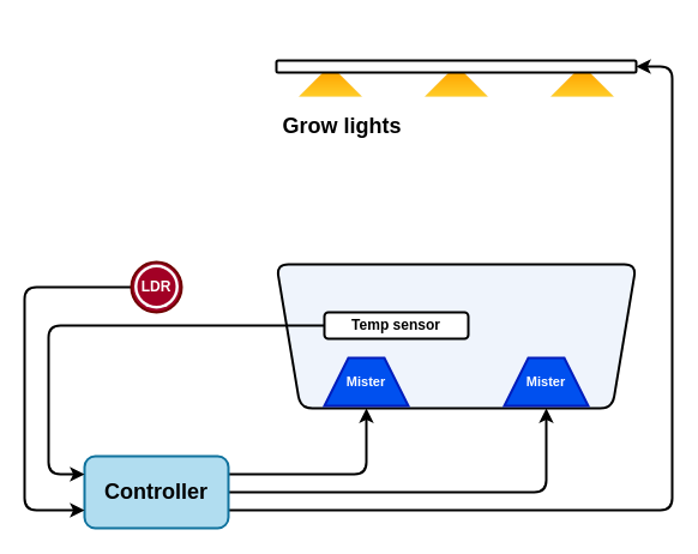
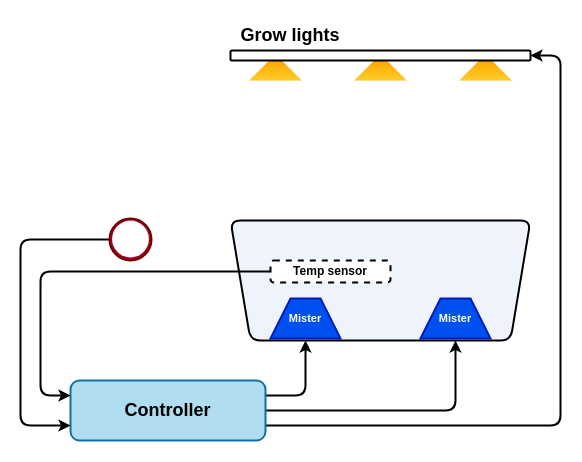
- <mxCell id="12" value="&lt;h2&gt;Grow lights&lt;/h2&gt;" style="text;html=1;strokeColor=none;fillColor=none;align=center;verticalAlign=middle;whiteSpace=wrap;rounded=0;strokeWidth=2;" vertex="1" parent="1"><mxGeometry x="225" y="90" width="120" height="30" as="geometry" /></mxCell>
+ <mxCell id="12" value="&lt;h2&gt;Grow lights&lt;/h2&gt;" style="text;html=1;strokeColor=none;fillColor=none;align=center;verticalAlign=middle;whiteSpace=wrap;rounded=0;strokeWidth=2;" vertex="1" parent="1"><mxGeometry x="230" y="20" width="120" height="30" as="geometry" /></mxCell>
- <mxCell id="22" value="&lt;h4&gt;LDR&lt;/h4&gt;" style="ellipse;whiteSpace=wrap;html=1;aspect=fixed;fillColor=#a20025;fontColor=#ffffff;strokeColor=none;strokeWidth=2;" vertex="1" parent="1"><mxGeometry x="114" y="222.5" width="32" height="32" as="geometry" /></mxCell>
- <mxCell id="18" value="&lt;h4&gt;Temp sensor&lt;/h4&gt;" style="rounded=1;whiteSpace=wrap;html=1;strokeWidth=2;" vertex="1" parent="1"><mxGeometry x="270" y="260" width="120" height="22" as="geometry" /></mxCell>
+ <mxCell id="18" value="&lt;h4&gt;Temp sensor&lt;/h4&gt;" style="rounded=1;whiteSpace=wrap;html=1;strokeWidth=2;dashed=1;" vertex="1" parent="1"><mxGeometry x="270" y="260" width="120" height="22" as="geometry" /></mxCell>
- <mxCell id="16" value="&lt;h2&gt;Controller&lt;/h2&gt;" style="rounded=1;whiteSpace=wrap;html=1;fillColor=#b1ddf0;strokeColor=#10739e;strokeWidth=2;" vertex="1" parent="1"><mxGeometry x="70" y="380" width="120" height="60" as="geometry" /></mxCell>
+ <mxCell id="16" value="&lt;h2&gt;Controller&lt;/h2&gt;" style="rounded=1;whiteSpace=wrap;html=1;fillColor=#b1ddf0;strokeColor=#10739e;strokeWidth=2;" vertex="1" parent="1"><mxGeometry x="70" y="380" width="195" height="60" as="geometry" /></mxCell>
